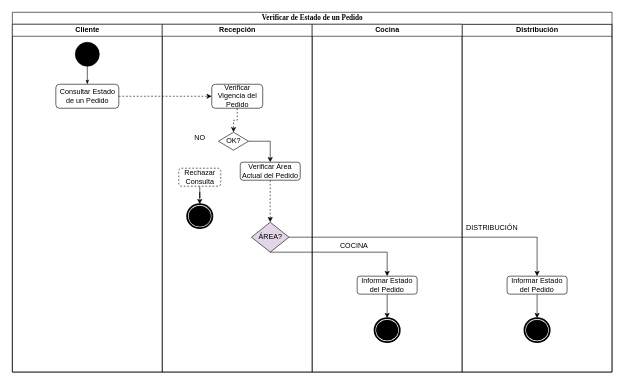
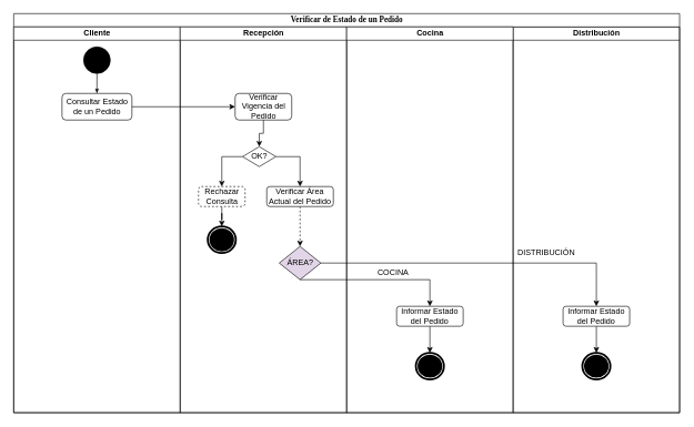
- <mxCell id="42" value="" style="edgeStyle=orthogonalEdgeStyle;rounded=0;orthogonalLoop=1;jettySize=auto;html=1;dashed=1;" edge="1" parent="13" source="15" target="23"><mxGeometry relative="1" as="geometry" /></mxCell>
+ <mxCell id="42" value="" style="edgeStyle=orthogonalEdgeStyle;rounded=0;orthogonalLoop=1;jettySize=auto;html=1;" edge="1" parent="13" source="15" target="23"><mxGeometry relative="1" as="geometry" /></mxCell>
- <mxCell id="24" value="" style="edgeStyle=orthogonalEdgeStyle;rounded=0;orthogonalLoop=1;jettySize=auto;html=1;dashed=1;" edge="1" parent="18" source="23" target="27"><mxGeometry relative="1" as="geometry"><mxPoint x="125" y="200" as="targetPoint" /></mxGeometry></mxCell>
+ <mxCell id="24" value="" style="edgeStyle=orthogonalEdgeStyle;rounded=0;orthogonalLoop=1;jettySize=auto;html=1;" edge="1" parent="18" source="23" target="27"><mxGeometry relative="1" as="geometry"><mxPoint x="125" y="200" as="targetPoint" /></mxGeometry></mxCell>
- <mxCell id="22" value="NO" style="text;html=1;strokeColor=none;fillColor=none;align=center;verticalAlign=middle;whiteSpace=wrap;rounded=0;" vertex="1" parent="18"><mxGeometry x="42.5" y="180" width="40" height="20" as="geometry" /></mxCell>
+ <mxCell id="25" style="edgeStyle=orthogonalEdgeStyle;rounded=0;orthogonalLoop=1;jettySize=auto;html=1;entryX=0.5;entryY=0;entryDx=0;entryDy=0;exitX=0;exitY=0.5;exitDx=0;exitDy=0;" edge="1" parent="18" source="27" target="21"><mxGeometry relative="1" as="geometry" /></mxCell>
- <mxCell id="29" value="Verificar Área Actual del Pedido" style="rounded=1;whiteSpace=wrap;html=1;" vertex="1" parent="18"><mxGeometry x="130" y="230" width="100" height="30" as="geometry" /></mxCell>
+ <mxCell id="29" value="Verificar Área Actual del Pedido" style="rounded=1;whiteSpace=wrap;html=1;" vertex="1" parent="18"><mxGeometry x="130" y="240" width="100" height="30" as="geometry" /></mxCell>
